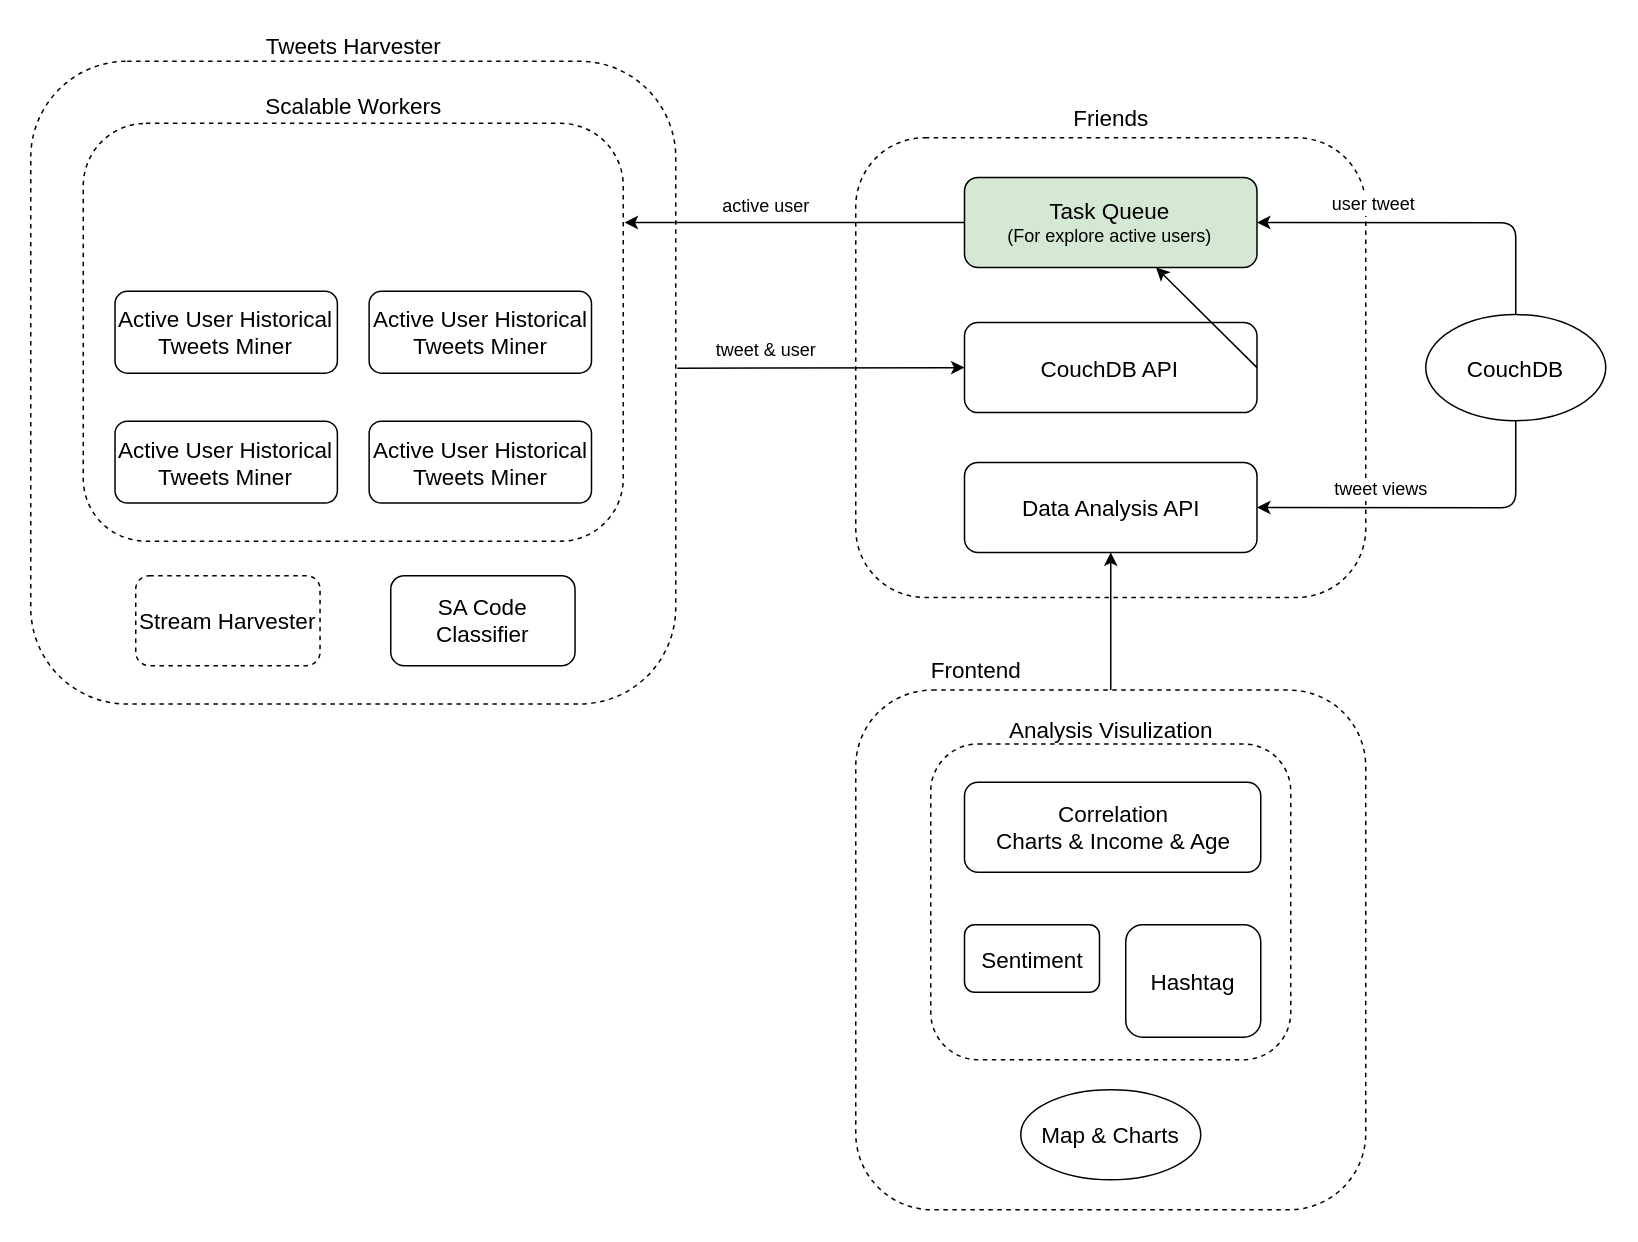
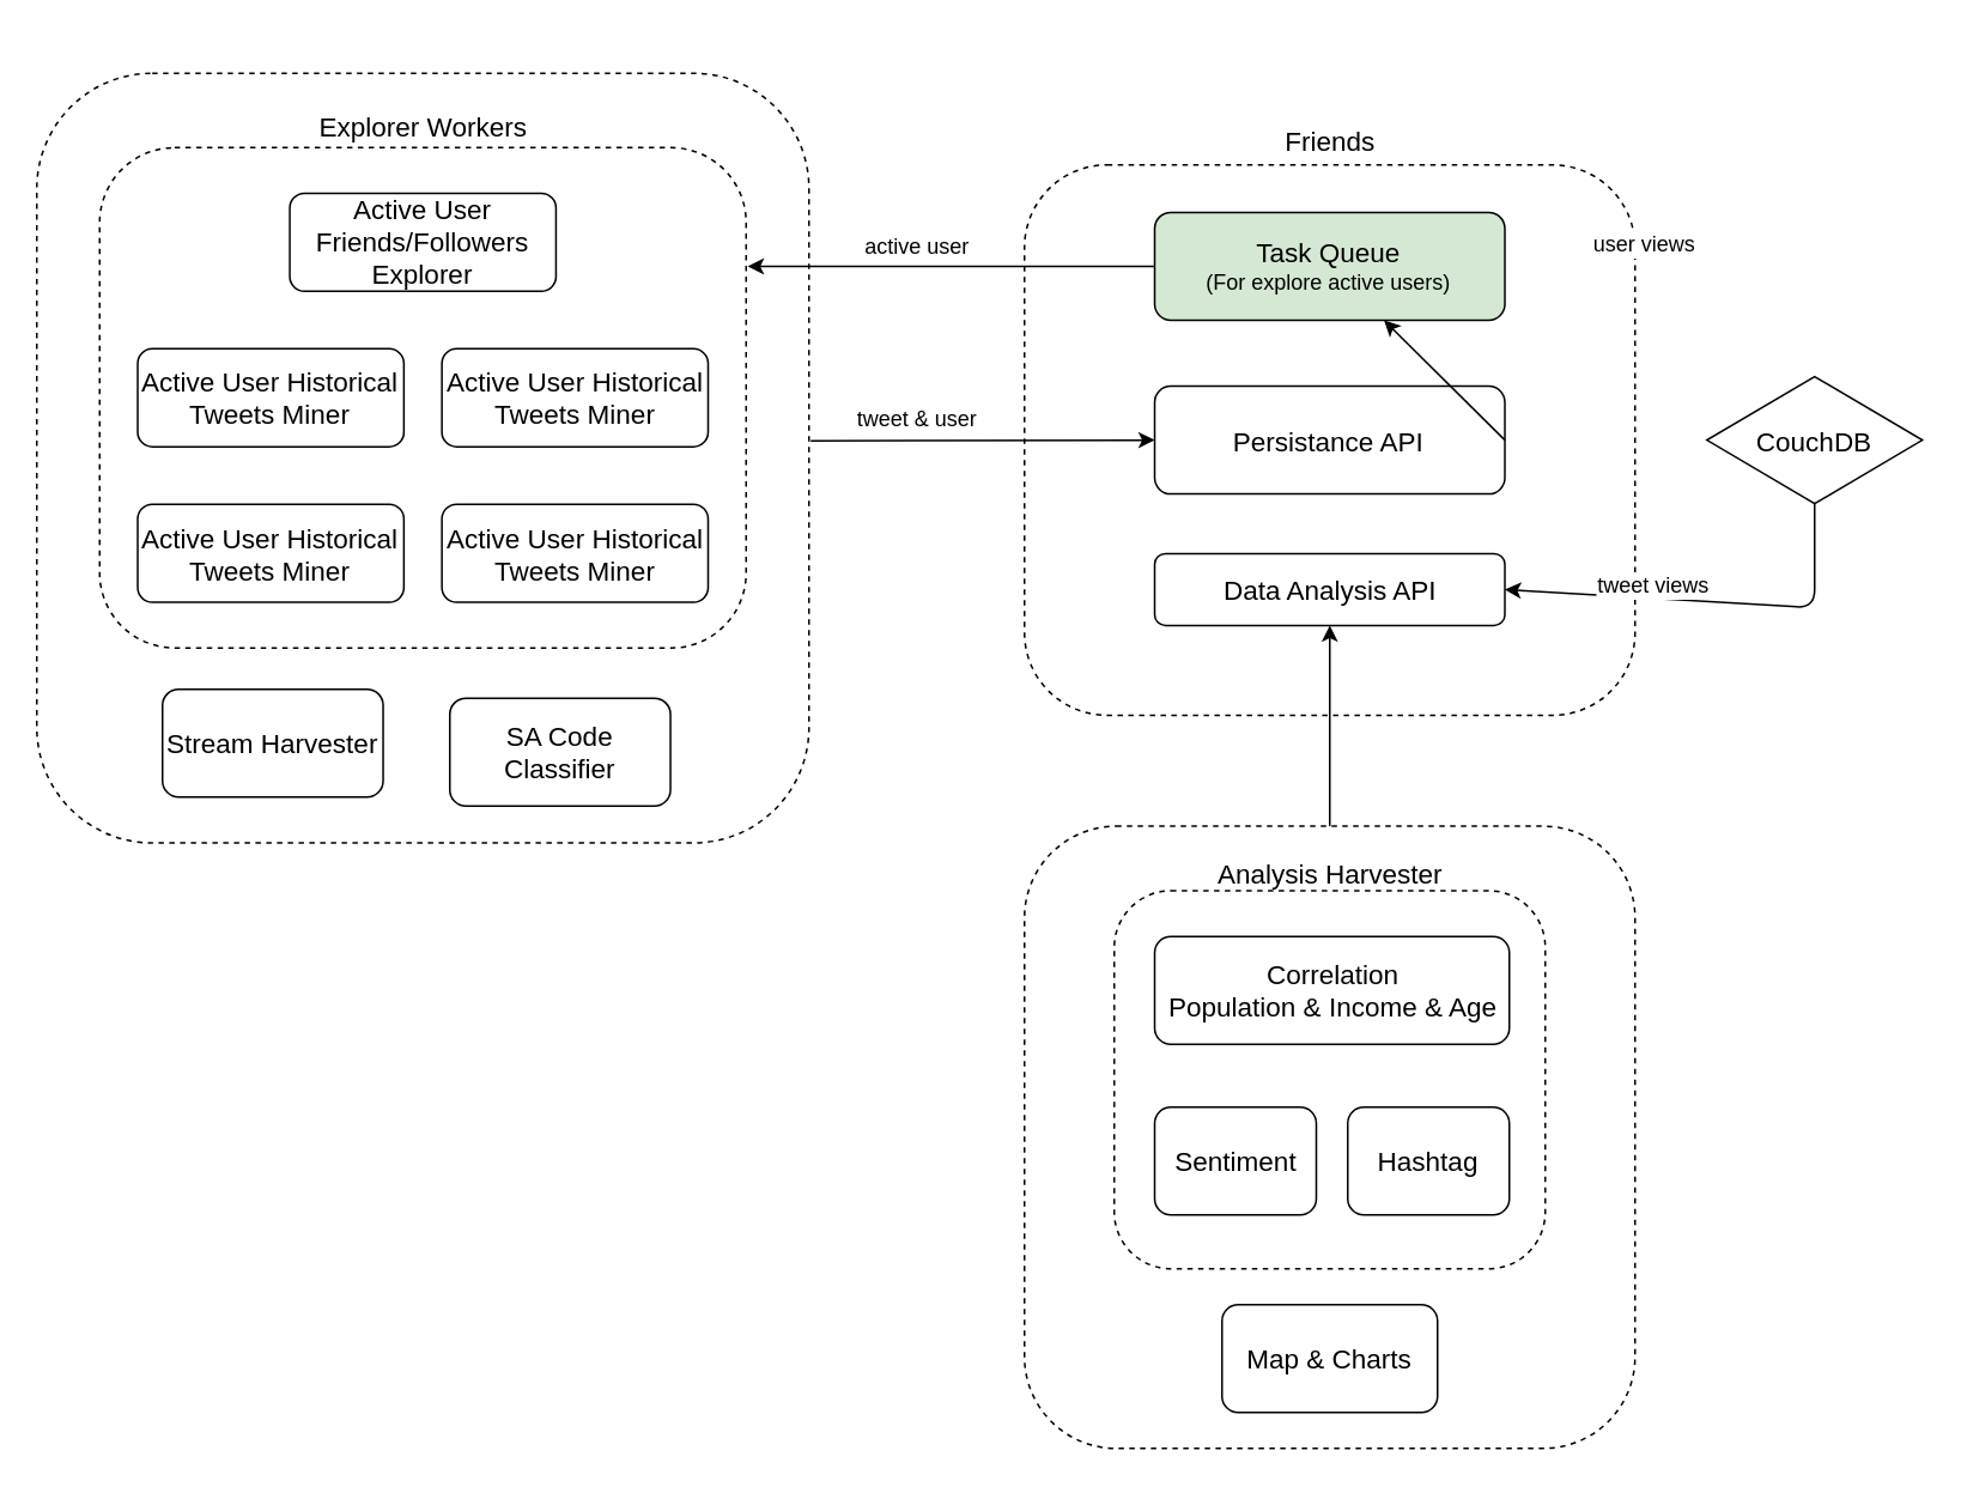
- <mxCell id="4" value="Tweets Harvester" style="text;html=1;align=center;verticalAlign=middle;resizable=0;points=[];autosize=1;fontSize=15;" vertex="1" parent="2"><mxGeometry x="150.0" width="130" height="20" as="geometry" /></mxCell>
- <mxCell id="6" value="Scalable Workers" style="text;html=1;align=center;verticalAlign=middle;resizable=0;points=[];autosize=1;fontSize=15;" vertex="1" parent="2"><mxGeometry x="149.998" y="40" width="130" height="20" as="geometry" /></mxCell>
+ <mxCell id="6" value="Explorer Workers" style="text;html=1;align=center;verticalAlign=middle;resizable=0;points=[];autosize=1;fontSize=15;" vertex="1" parent="2"><mxGeometry x="149.998" y="40" width="130" height="20" as="geometry" /></mxCell>
+ <mxCell id="10" value="Active User Friends/Followers Explorer" style="rounded=1;whiteSpace=wrap;html=1;shadow=0;labelBackgroundColor=none;strokeWidth=1;fillColor=none;fontSize=15;" vertex="1" parent="7"><mxGeometry x="105.882" y="46.873" width="148.235" height="54.545" as="geometry" /></mxCell>
- <mxCell id="27" value="user tweet" style="text;html=1;align=center;verticalAlign=middle;resizable=0;points=[];autosize=1;fontSize=12;labelBackgroundColor=#ffffff;" vertex="1" parent="1"><mxGeometry x="880" y="126" width="70" height="20" as="geometry" /></mxCell>
+ <mxCell id="27" value="user views" style="text;html=1;align=center;verticalAlign=middle;resizable=0;points=[];autosize=1;fontSize=12;labelBackgroundColor=#ffffff;" vertex="1" parent="1"><mxGeometry x="880" y="126" width="70" height="20" as="geometry" /></mxCell>
- <mxCell id="23" style="edgeStyle=none;rounded=1;orthogonalLoop=1;jettySize=auto;html=1;exitX=0.5;exitY=0;exitDx=0;exitDy=0;entryX=1;entryY=0.5;entryDx=0;entryDy=0;fontSize=15;" edge="1" parent="1" source="25" target="18"><mxGeometry relative="1" as="geometry"><Array as="points"><mxPoint x="1010" y="148" /></Array></mxGeometry></mxCell>
- <mxCell id="19" value="CouchDB API" style="rounded=1;whiteSpace=wrap;html=1;shadow=0;strokeWidth=1;fillColor=none;fontSize=15;" vertex="1" parent="15"><mxGeometry x="72.497" y="146.786" width="195" height="60" as="geometry" /></mxCell>
+ <mxCell id="19" value="Persistance API" style="rounded=1;whiteSpace=wrap;html=1;shadow=0;strokeWidth=1;fillColor=none;fontSize=15;" vertex="1" parent="15"><mxGeometry x="72.497" y="146.786" width="195" height="60" as="geometry" /></mxCell>
- <mxCell id="25" value="CouchDB" style="ellipse;whiteSpace=wrap;html=1;rounded=1;shadow=0;labelBackgroundColor=none;strokeWidth=1;fillColor=none;fontSize=15;" vertex="1" parent="1"><mxGeometry x="950" y="209.22" width="120" height="70.714" as="geometry" /></mxCell>
+ <mxCell id="25" value="CouchDB" style="rhombus;whiteSpace=wrap;html=1;shadow=0;labelBackgroundColor=none;strokeWidth=1;fillColor=none;fontSize=15;" vertex="1" parent="1"><mxGeometry x="950" y="209.22" width="120" height="70.714" as="geometry" /></mxCell>
- <mxCell id="20" value="Data Analysis API" style="rounded=1;whiteSpace=wrap;html=1;shadow=0;labelBackgroundColor=#ffffff;strokeWidth=1;fillColor=none;fontSize=15;" vertex="1" parent="15"><mxGeometry x="72.5" y="240" width="195" height="60" as="geometry" /></mxCell>
+ <mxCell id="20" value="Data Analysis API" style="rounded=1;whiteSpace=wrap;html=1;shadow=0;labelBackgroundColor=#ffffff;strokeWidth=1;fillColor=none;fontSize=15;" vertex="1" parent="15"><mxGeometry x="72.5" y="240" width="195" height="40" as="geometry" /></mxCell>
- <mxCell id="5" value="Stream Harvester" style="rounded=1;whiteSpace=wrap;html=1;shadow=0;strokeWidth=1;fillColor=none;fontSize=15;dashed=1;" vertex="1" parent="2"><mxGeometry x="70.001" y="363" width="122.857" height="60" as="geometry" /></mxCell>
+ <mxCell id="5" value="Stream Harvester" style="rounded=1;whiteSpace=wrap;html=1;shadow=0;strokeWidth=1;fillColor=none;fontSize=15;" vertex="1" parent="2"><mxGeometry x="70.001" y="363" width="122.857" height="60" as="geometry" /></mxCell>
- <mxCell id="14" value="SA Code&lt;br&gt;Classifier" style="rounded=1;whiteSpace=wrap;html=1;shadow=0;strokeWidth=1;fillColor=none;fontSize=15;" vertex="1" parent="2"><mxGeometry x="240.001" y="363" width="122.857" height="60" as="geometry" /></mxCell>
+ <mxCell id="14" value="SA Code&lt;br&gt;Classifier" style="rounded=1;whiteSpace=wrap;html=1;shadow=0;strokeWidth=1;fillColor=none;fontSize=15;" vertex="1" parent="2"><mxGeometry x="230.001" y="368" width="122.857" height="60" as="geometry" /></mxCell>
- <mxCell id="33" value="Frontend" style="text;html=1;align=center;verticalAlign=middle;resizable=0;points=[];autosize=1;fontSize=15;" vertex="1" parent="1"><mxGeometry x="610.001" y="436" width="80" height="20" as="geometry" /></mxCell>
- <mxCell id="37" value="Analysis Visulization" style="text;html=1;align=center;verticalAlign=middle;resizable=0;points=[];autosize=1;fontSize=15;" vertex="1" parent="35"><mxGeometry x="45" width="150" height="20" as="geometry" /></mxCell>
+ <mxCell id="37" value="Analysis Harvester" style="text;html=1;align=center;verticalAlign=middle;resizable=0;points=[];autosize=1;fontSize=15;" vertex="1" parent="35"><mxGeometry x="45" width="150" height="20" as="geometry" /></mxCell>
- <mxCell id="38" value="Correlation&lt;br&gt;Charts &amp;amp; Income &amp;amp; Age" style="rounded=1;whiteSpace=wrap;html=1;shadow=0;labelBackgroundColor=#ffffff;strokeWidth=1;fillColor=none;fontSize=15;" vertex="1" parent="34"><mxGeometry x="22.5" y="45" width="197.5" height="60" as="geometry" /></mxCell>
+ <mxCell id="38" value="Correlation&lt;br&gt;Population &amp;amp; Income &amp;amp; Age" style="rounded=1;whiteSpace=wrap;html=1;shadow=0;labelBackgroundColor=#ffffff;strokeWidth=1;fillColor=none;fontSize=15;" vertex="1" parent="34"><mxGeometry x="22.5" y="45" width="197.5" height="60" as="geometry" /></mxCell>
- <mxCell id="40" value="Sentiment" style="rounded=1;whiteSpace=wrap;html=1;shadow=0;labelBackgroundColor=#ffffff;strokeWidth=1;fillColor=none;fontSize=15;" vertex="1" parent="34"><mxGeometry x="22.5" y="140" width="90" height="45" as="geometry" /></mxCell>
+ <mxCell id="40" value="Sentiment" style="rounded=1;whiteSpace=wrap;html=1;shadow=0;labelBackgroundColor=#ffffff;strokeWidth=1;fillColor=none;fontSize=15;" vertex="1" parent="34"><mxGeometry x="22.5" y="140" width="90" height="60" as="geometry" /></mxCell>
- <mxCell id="39" value="Hashtag" style="rounded=1;whiteSpace=wrap;html=1;shadow=0;labelBackgroundColor=#ffffff;strokeWidth=1;fillColor=none;fontSize=15;" vertex="1" parent="34"><mxGeometry x="130" y="140" width="90" height="75" as="geometry" /></mxCell>
+ <mxCell id="39" value="Hashtag" style="rounded=1;whiteSpace=wrap;html=1;shadow=0;labelBackgroundColor=#ffffff;strokeWidth=1;fillColor=none;fontSize=15;" vertex="1" parent="34"><mxGeometry x="130" y="140" width="90" height="60" as="geometry" /></mxCell>
- <mxCell id="41" value="Map &amp;amp; Charts" style="ellipse;whiteSpace=wrap;html=1;shadow=0;labelBackgroundColor=#ffffff;strokeWidth=1;fillColor=none;fontSize=15;" vertex="1" parent="1"><mxGeometry x="680" y="726" width="120" height="60" as="geometry" /></mxCell>
+ <mxCell id="41" value="Map &amp;amp; Charts" style="rounded=1;whiteSpace=wrap;html=1;shadow=0;labelBackgroundColor=#ffffff;strokeWidth=1;fillColor=none;fontSize=15;" vertex="1" parent="1"><mxGeometry x="680" y="726" width="120" height="60" as="geometry" /></mxCell>
